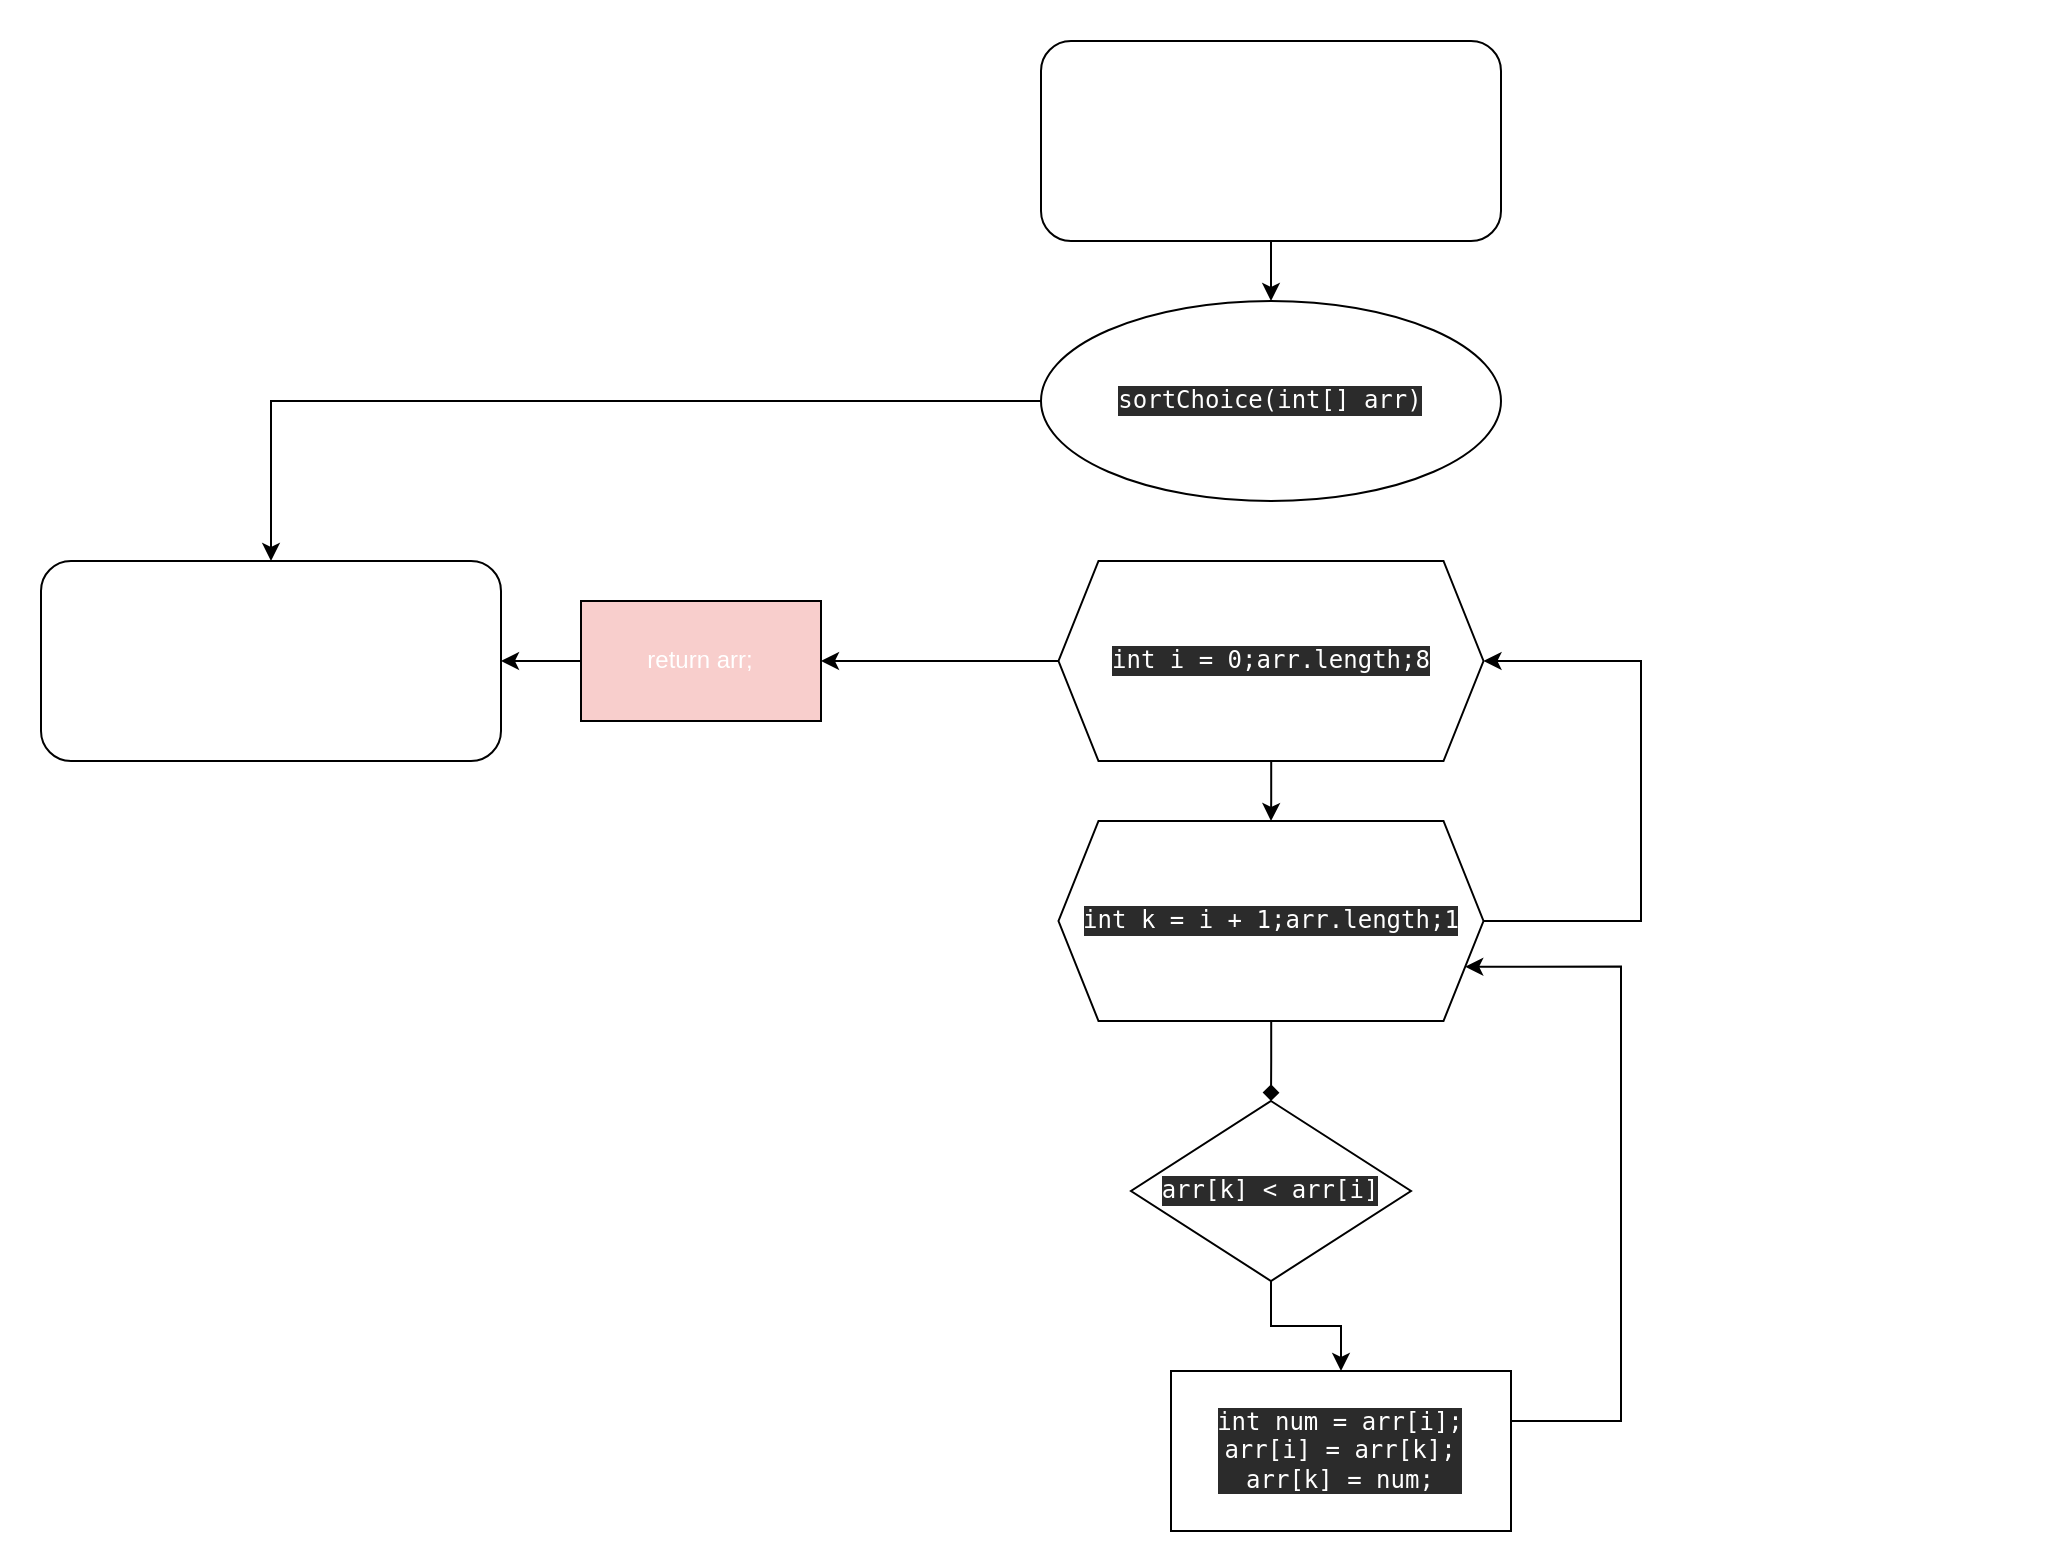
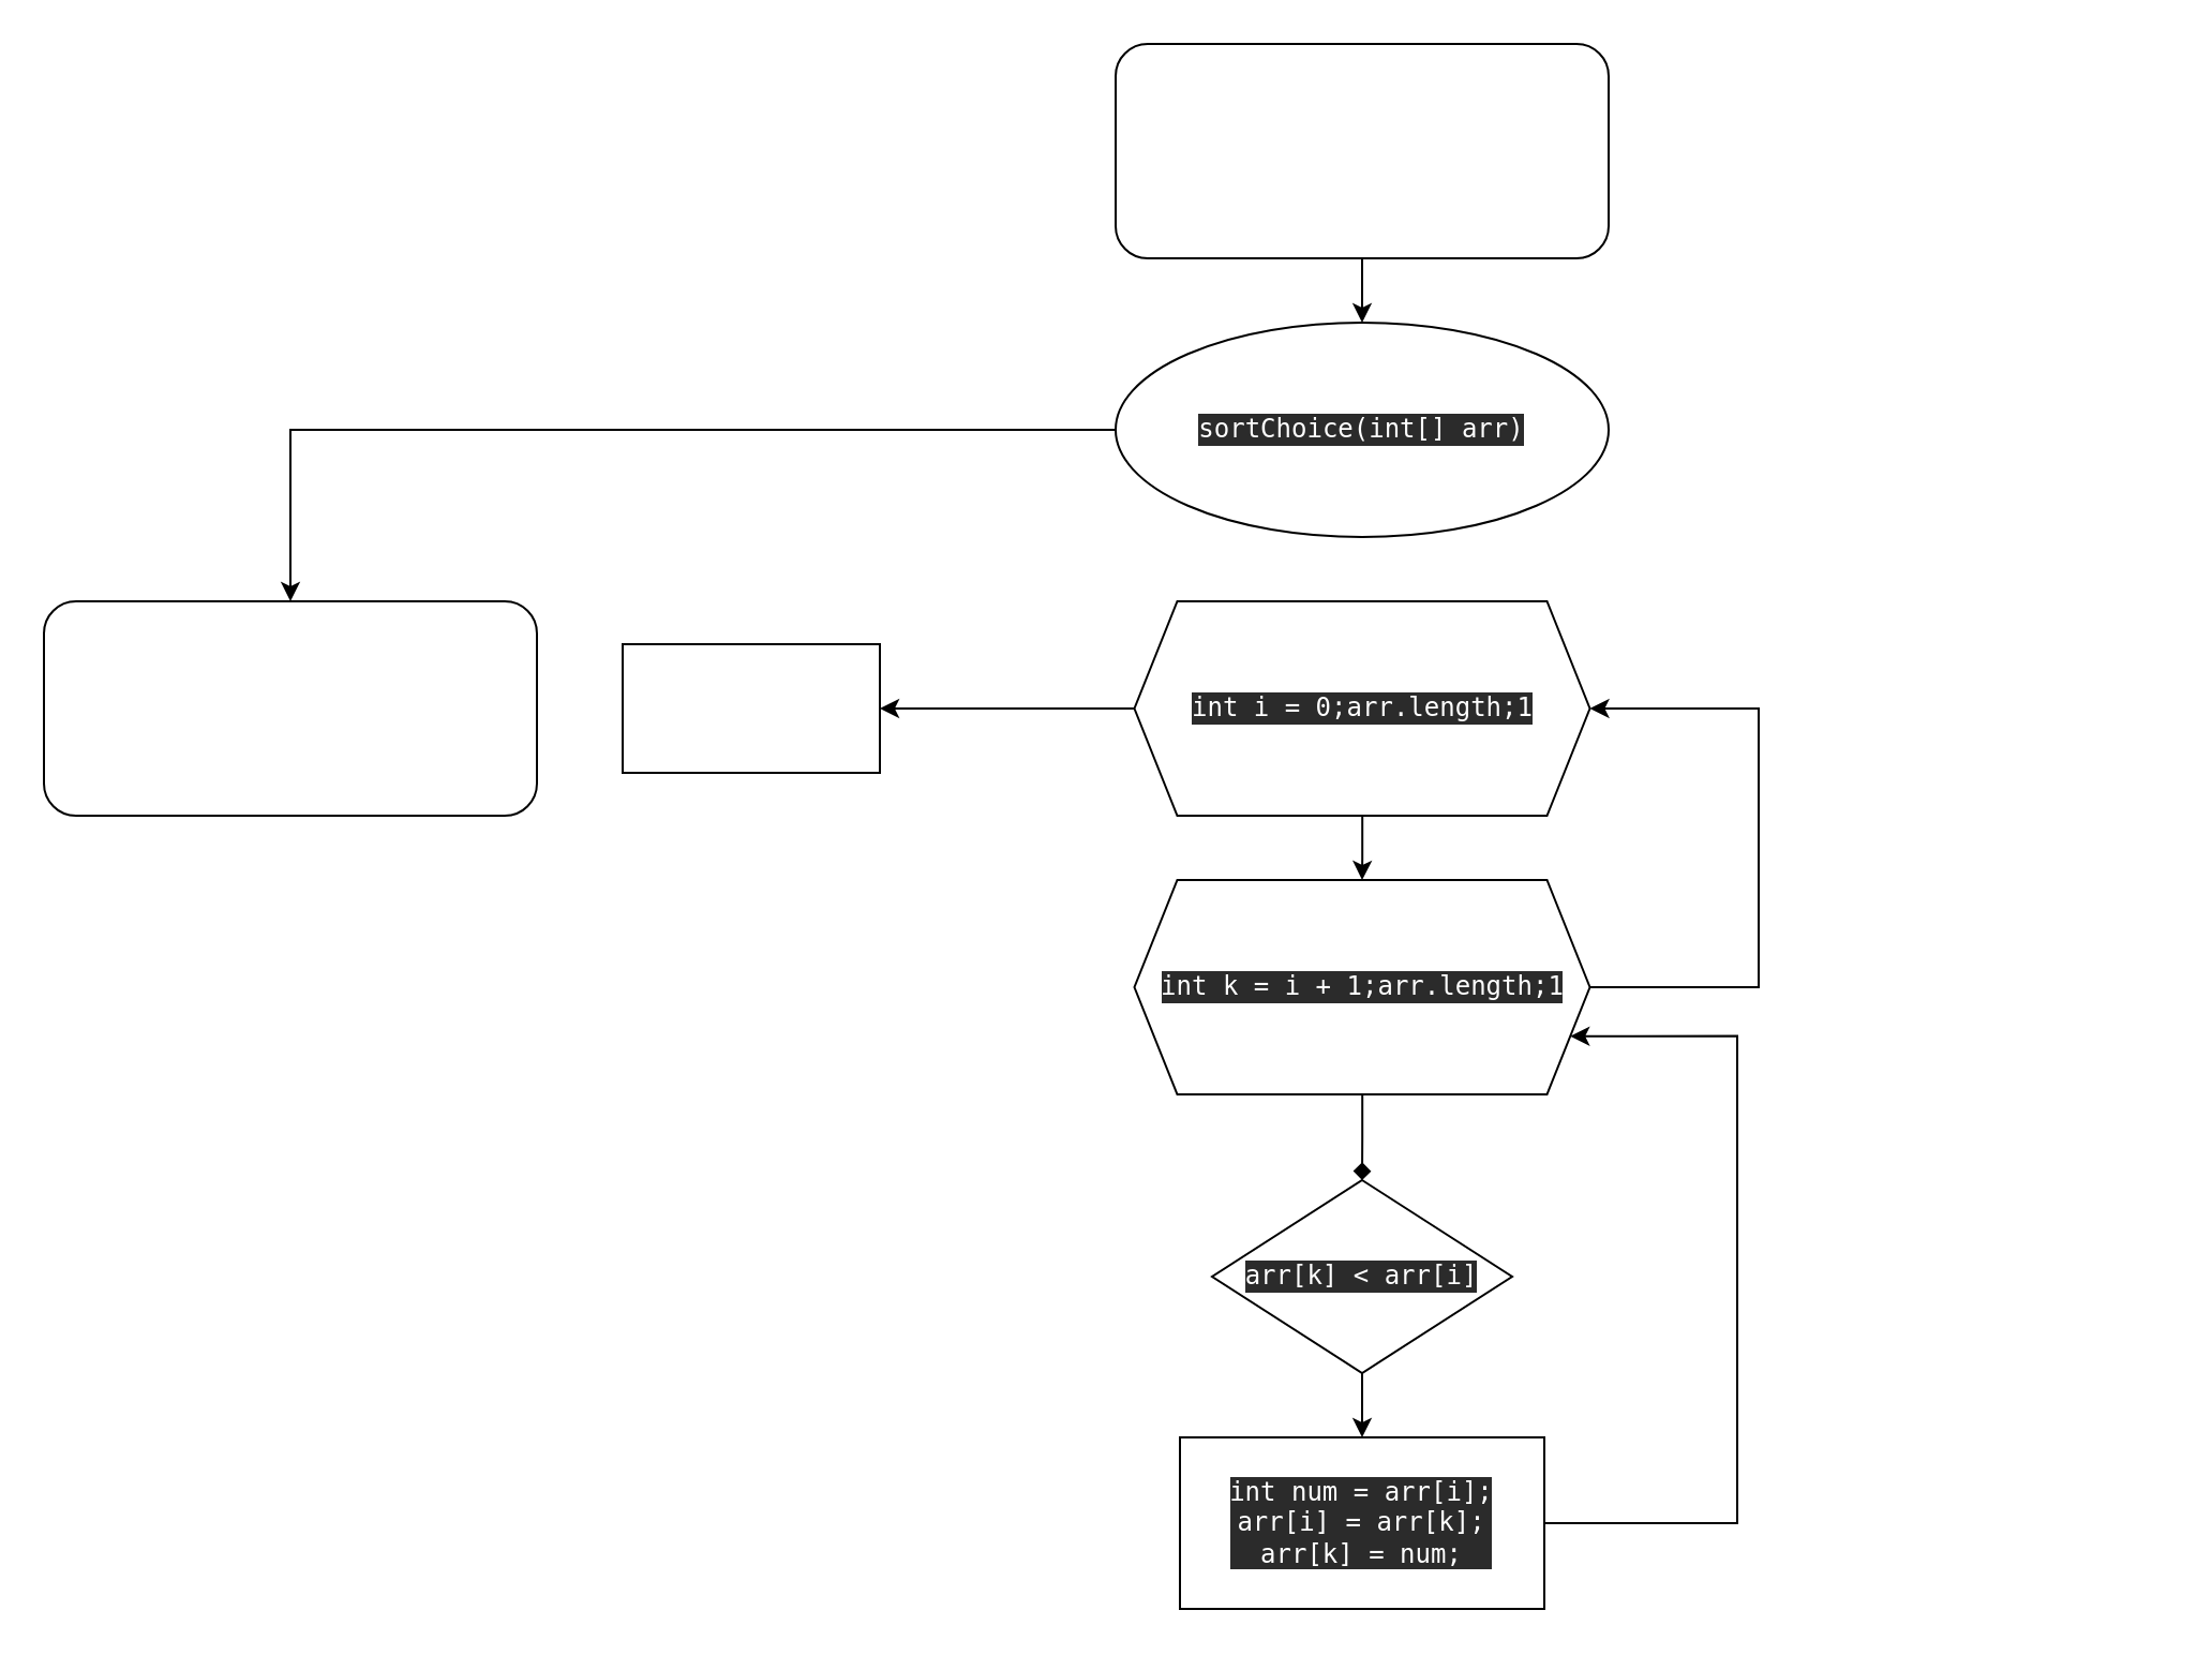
- <mxCell id="17" style="edgeStyle=orthogonalEdgeStyle;rounded=0;orthogonalLoop=1;jettySize=auto;html=1;entryX=1;entryY=0.5;entryDx=0;entryDy=0;fontColor=#FFFFFF;" edge="1" parent="1" source="18" target="4"><mxGeometry relative="1" as="geometry" /></mxCell>
- <mxCell id="18" value="return arr;" style="rounded=0;whiteSpace=wrap;html=1;fontColor=#FFFFFF;fillColor=#f8cecc;" vertex="1" parent="1"><mxGeometry x="290" y="300" width="120" height="60" as="geometry" /></mxCell>
+ <mxCell id="18" value="return arr;" style="rounded=0;whiteSpace=wrap;html=1;fontColor=#FFFFFF;" vertex="1" parent="1"><mxGeometry x="290" y="300" width="120" height="60" as="geometry" /></mxCell>
- <mxCell id="9" value="&lt;div style=&quot;background-color: rgb(43, 43, 43); font-family: &amp;quot;JetBrains Mono&amp;quot;, monospace;&quot;&gt;&lt;pre&gt;int i = &lt;span style=&quot;&quot;&gt;0&lt;/span&gt;&lt;span style=&quot;&quot;&gt;;&lt;/span&gt;arr.&lt;span style=&quot;&quot;&gt;length&lt;/span&gt;&lt;span style=&quot;&quot;&gt;;8&lt;/span&gt;&lt;/pre&gt;&lt;/div&gt;" style="shape=hexagon;perimeter=hexagonPerimeter2;whiteSpace=wrap;html=1;fixedSize=1;fontColor=#FFFFFF;" vertex="1" parent="1"><mxGeometry x="528.75" y="280" width="212.5" height="100" as="geometry" /></mxCell>
+ <mxCell id="9" value="&lt;div style=&quot;background-color: rgb(43, 43, 43); font-family: &amp;quot;JetBrains Mono&amp;quot;, monospace;&quot;&gt;&lt;pre&gt;int i = &lt;span style=&quot;&quot;&gt;0&lt;/span&gt;&lt;span style=&quot;&quot;&gt;;&lt;/span&gt;arr.&lt;span style=&quot;&quot;&gt;length&lt;/span&gt;&lt;span style=&quot;&quot;&gt;;1&lt;/span&gt;&lt;/pre&gt;&lt;/div&gt;" style="shape=hexagon;perimeter=hexagonPerimeter2;whiteSpace=wrap;html=1;fixedSize=1;fontColor=#FFFFFF;" vertex="1" parent="1"><mxGeometry x="528.75" y="280" width="212.5" height="100" as="geometry" /></mxCell>
- <mxCell id="16" value="&lt;div style=&quot;background-color: rgb(43, 43, 43); font-family: &amp;quot;JetBrains Mono&amp;quot;, monospace;&quot;&gt;&lt;pre&gt;int num = arr[i]&lt;span style=&quot;&quot;&gt;;&lt;br&gt;&lt;/span&gt;arr[i] = arr[k]&lt;span style=&quot;&quot;&gt;;&lt;br&gt;&lt;/span&gt;arr[k] = num&lt;span style=&quot;&quot;&gt;;&lt;/span&gt;&lt;/pre&gt;&lt;/div&gt;" style="whiteSpace=wrap;html=1;fontColor=#FFFFFF;" vertex="1" parent="1"><mxGeometry x="585" y="685" width="170" height="80" as="geometry" /></mxCell>
+ <mxCell id="16" value="&lt;div style=&quot;background-color: rgb(43, 43, 43); font-family: &amp;quot;JetBrains Mono&amp;quot;, monospace;&quot;&gt;&lt;pre&gt;int num = arr[i]&lt;span style=&quot;&quot;&gt;;&lt;br&gt;&lt;/span&gt;arr[i] = arr[k]&lt;span style=&quot;&quot;&gt;;&lt;br&gt;&lt;/span&gt;arr[k] = num&lt;span style=&quot;&quot;&gt;;&lt;/span&gt;&lt;/pre&gt;&lt;/div&gt;" style="whiteSpace=wrap;html=1;fontColor=#FFFFFF;" vertex="1" parent="1"><mxGeometry x="550" y="670" width="170" height="80" as="geometry" /></mxCell>
